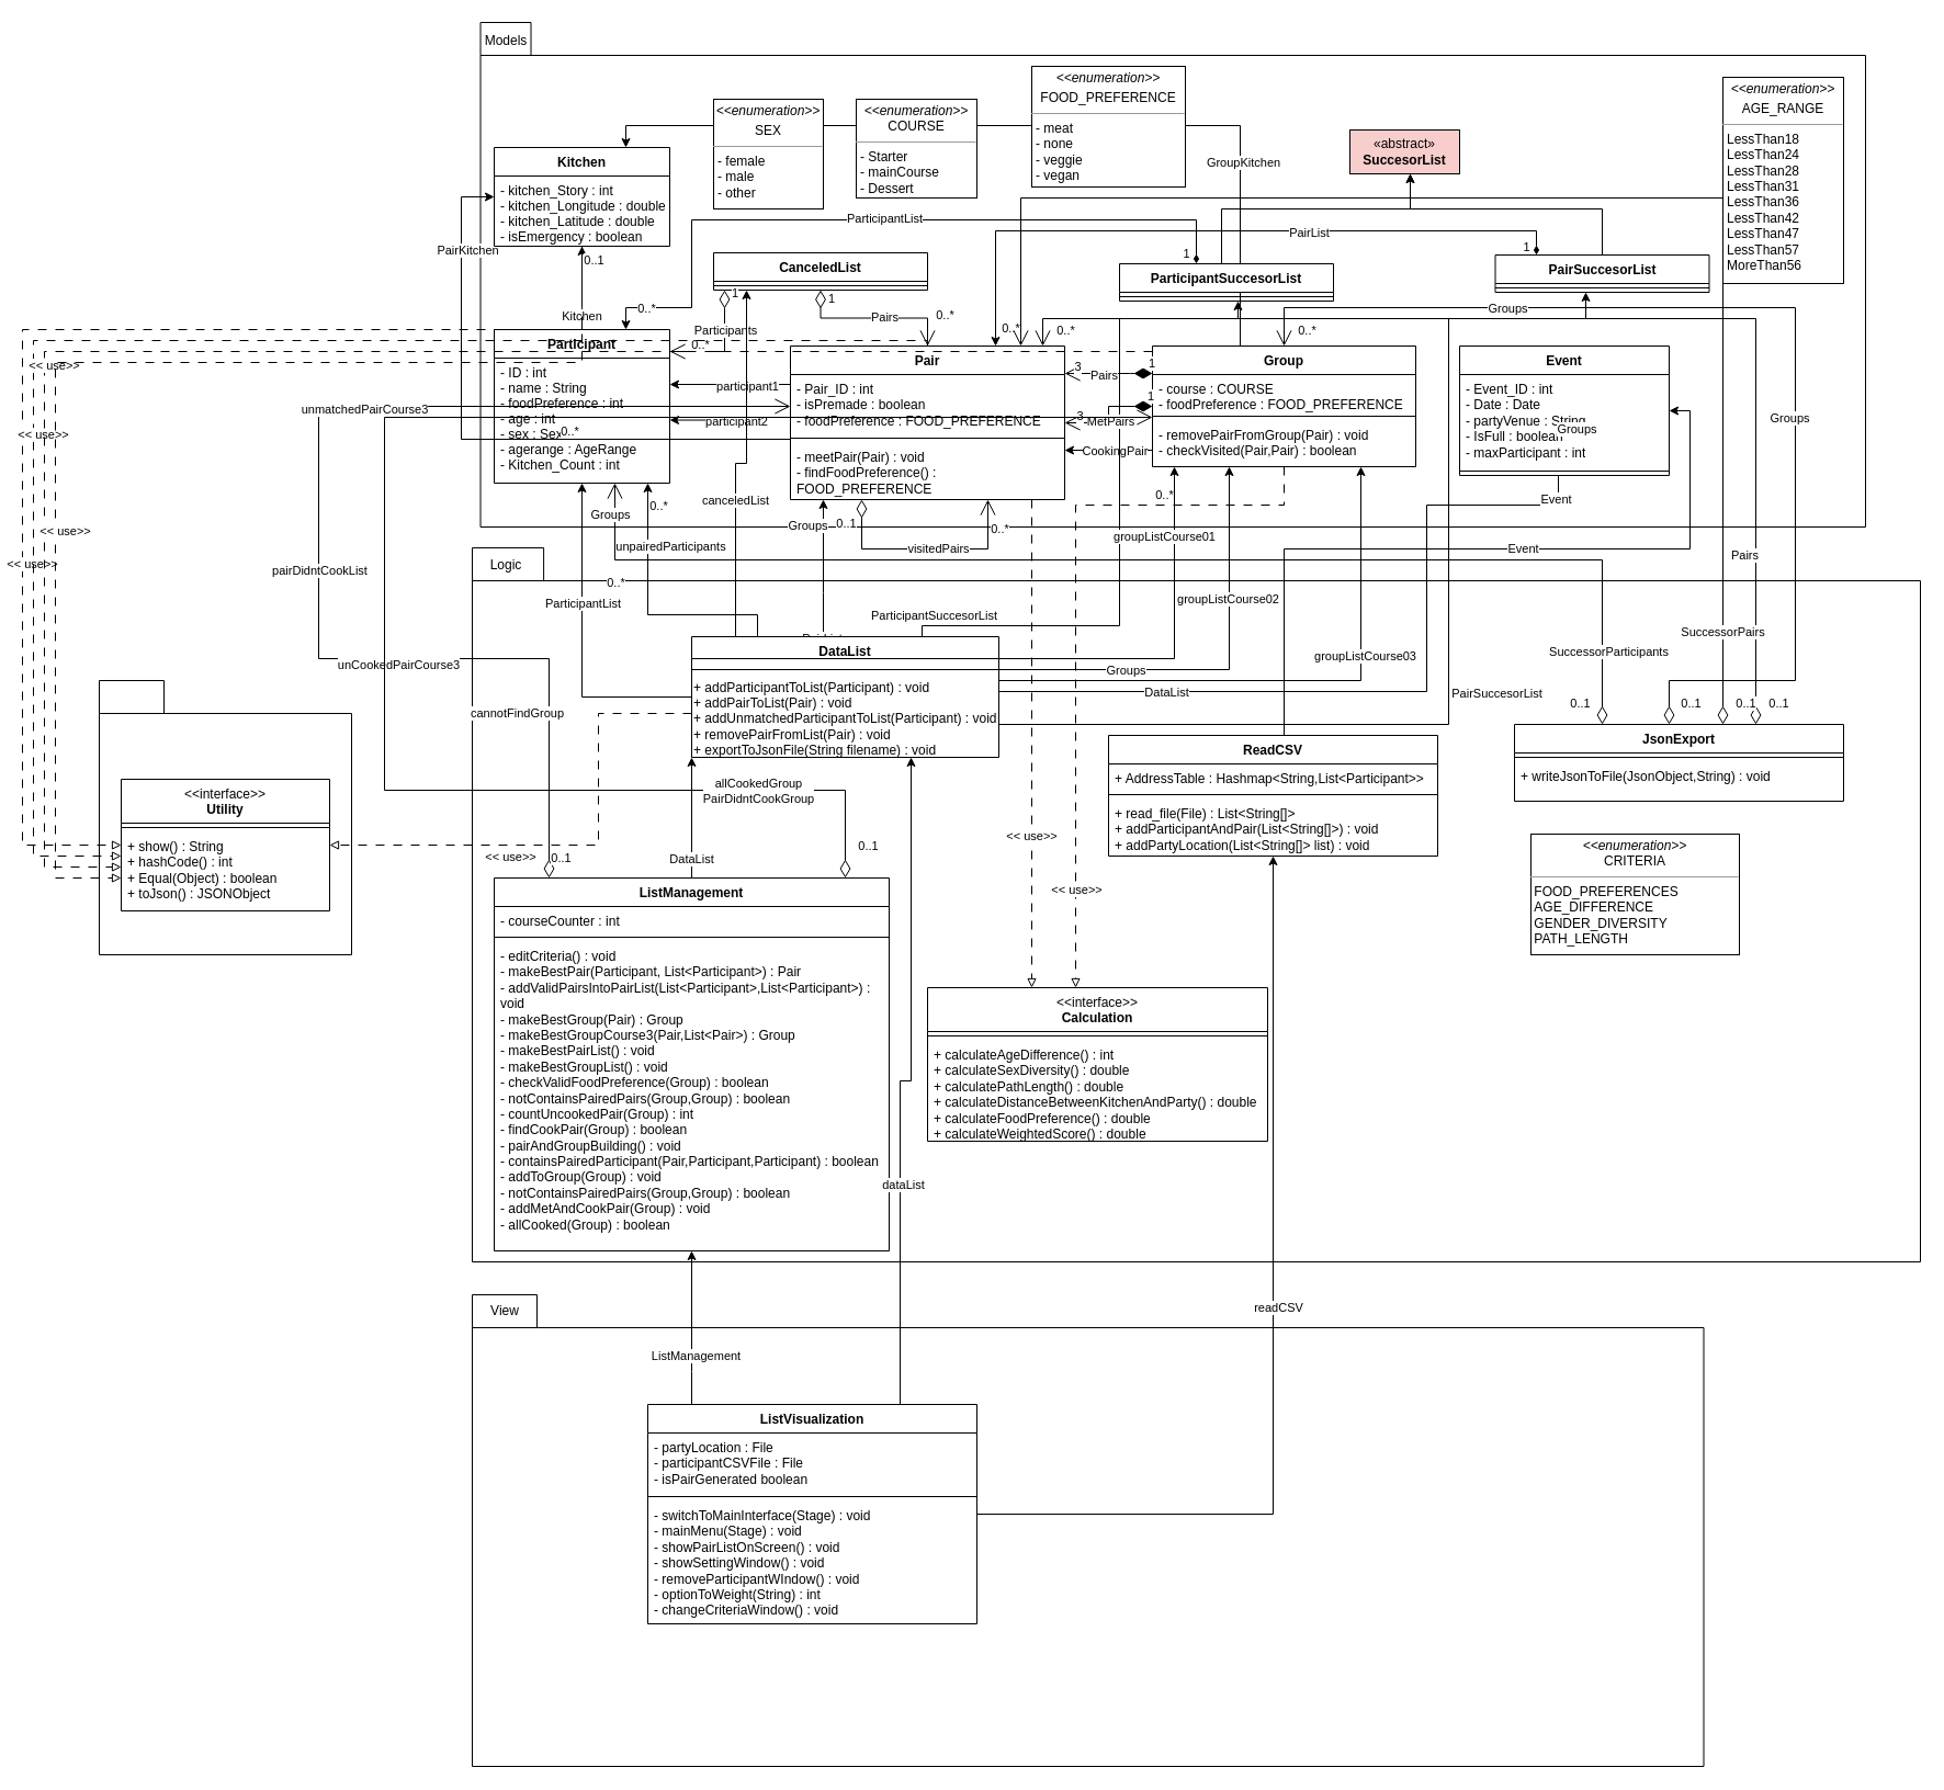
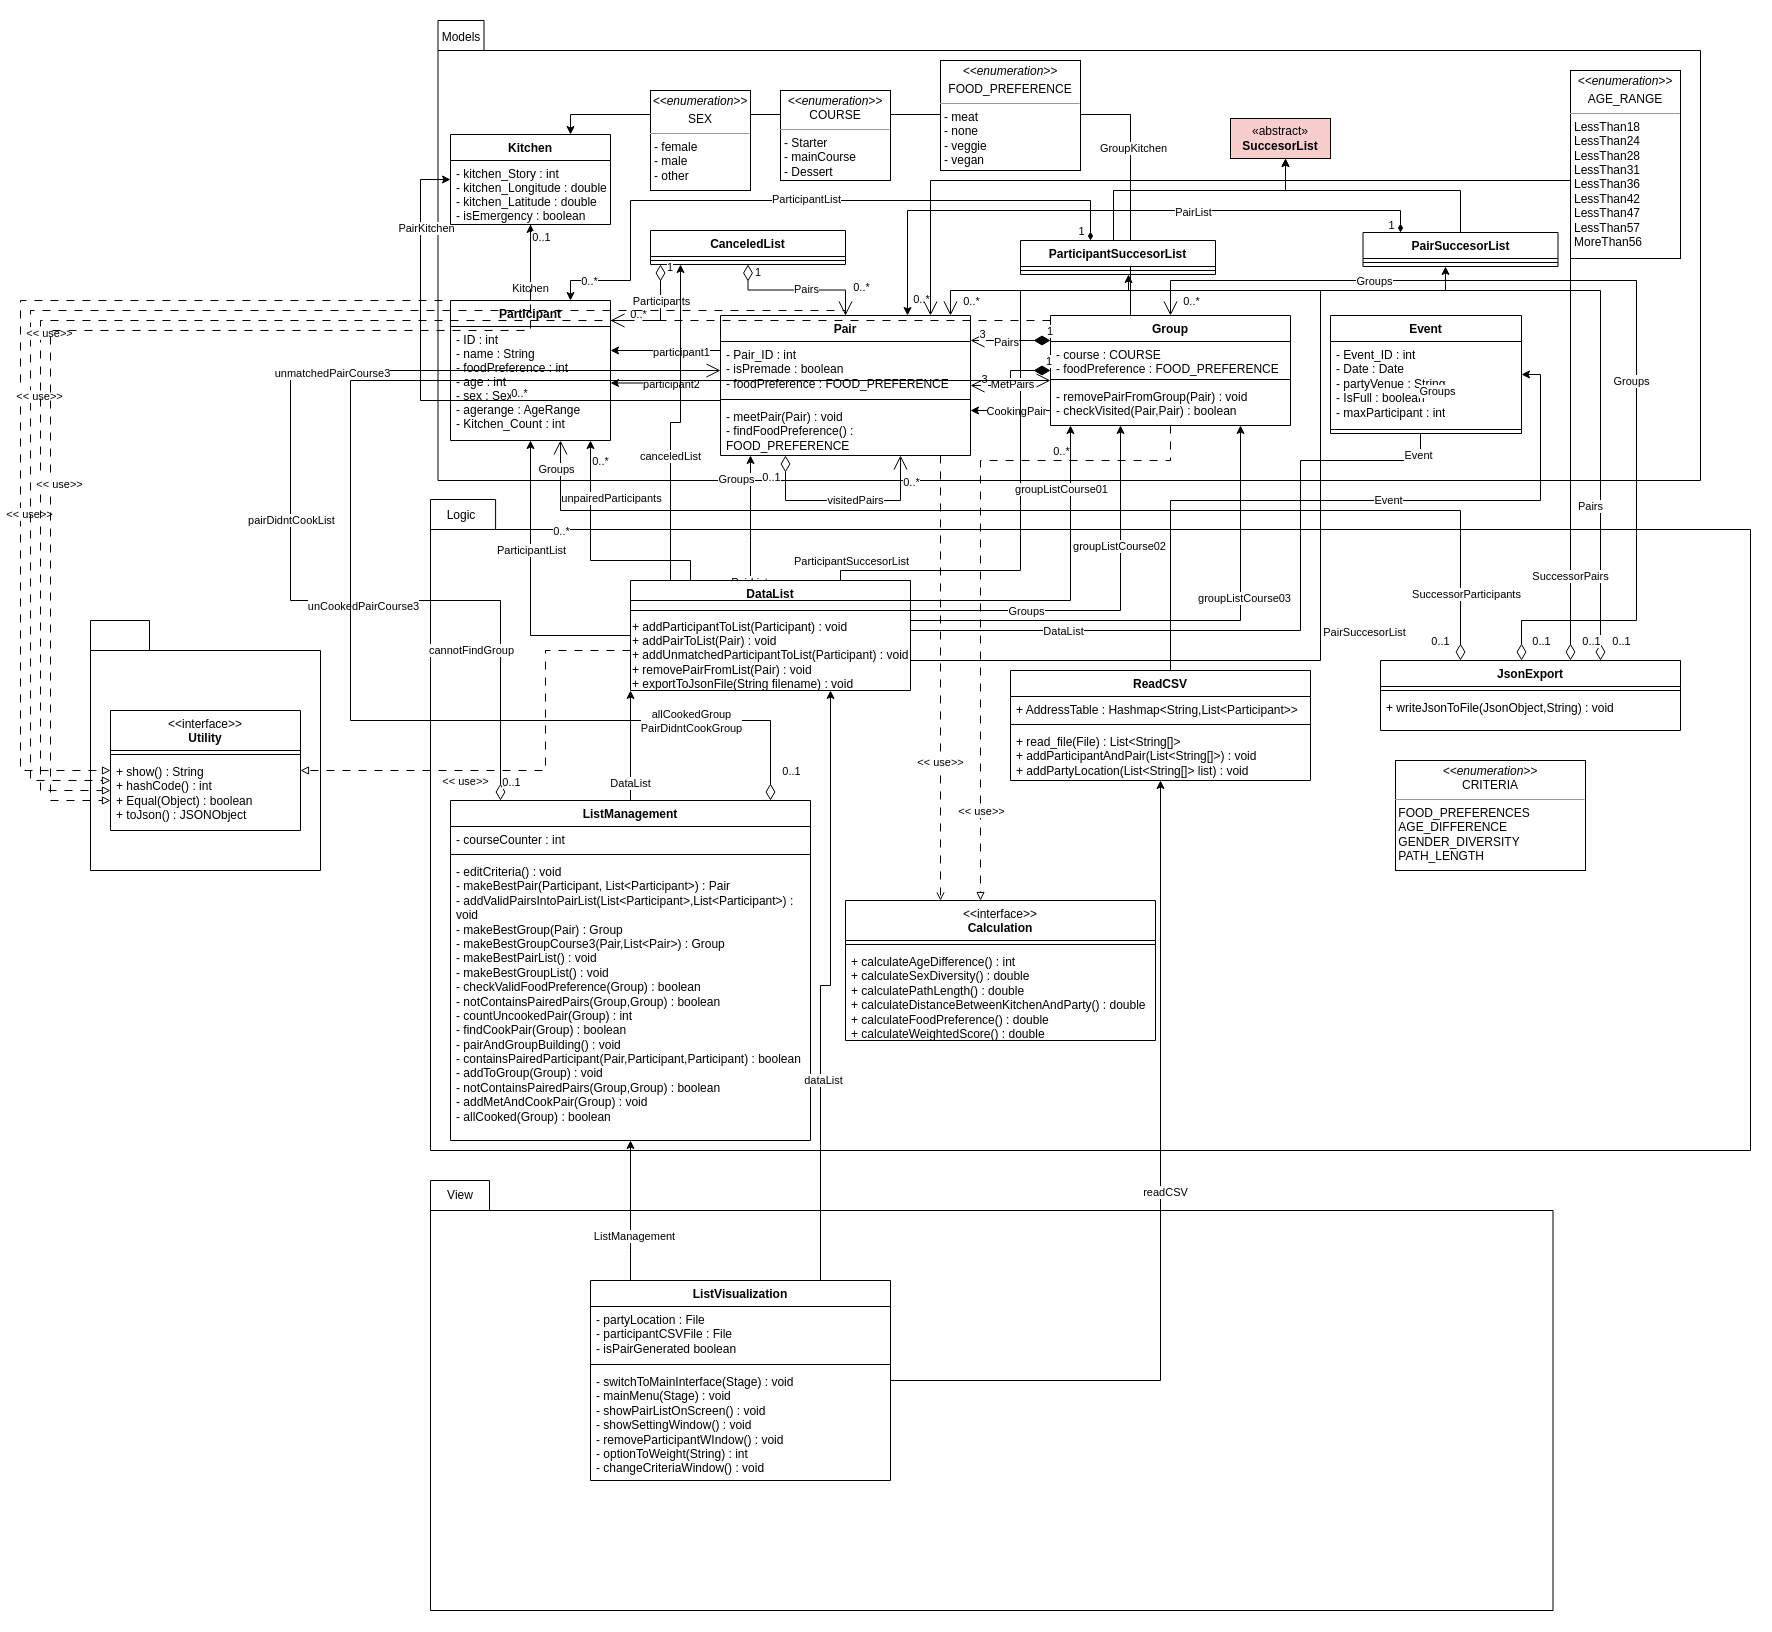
- <mxCell id="121" style="edgeStyle=orthogonalEdgeStyle;rounded=0;orthogonalLoop=1;jettySize=auto;html=1;dashed=1;dashPattern=8 8;endArrow=block;endFill=0;" parent="1" source="14" target="84" edge="1"><mxGeometry relative="1" as="geometry"><mxPoint x="1180" y="435" as="sourcePoint" /><mxPoint x="1340" y="820" as="targetPoint" /><Array as="points"><mxPoint x="940" y="870" /><mxPoint x="940" y="870" /></Array></mxGeometry></mxCell>
+ <mxCell id="121" style="edgeStyle=orthogonalEdgeStyle;rounded=0;orthogonalLoop=1;jettySize=auto;html=1;dashed=1;dashPattern=8 8;endArrow=open;endFill=0;" parent="1" source="14" target="84" edge="1"><mxGeometry relative="1" as="geometry"><mxPoint x="1180" y="435" as="sourcePoint" /><mxPoint x="1340" y="820" as="targetPoint" /><Array as="points"><mxPoint x="940" y="870" /><mxPoint x="940" y="870" /></Array></mxGeometry></mxCell>
